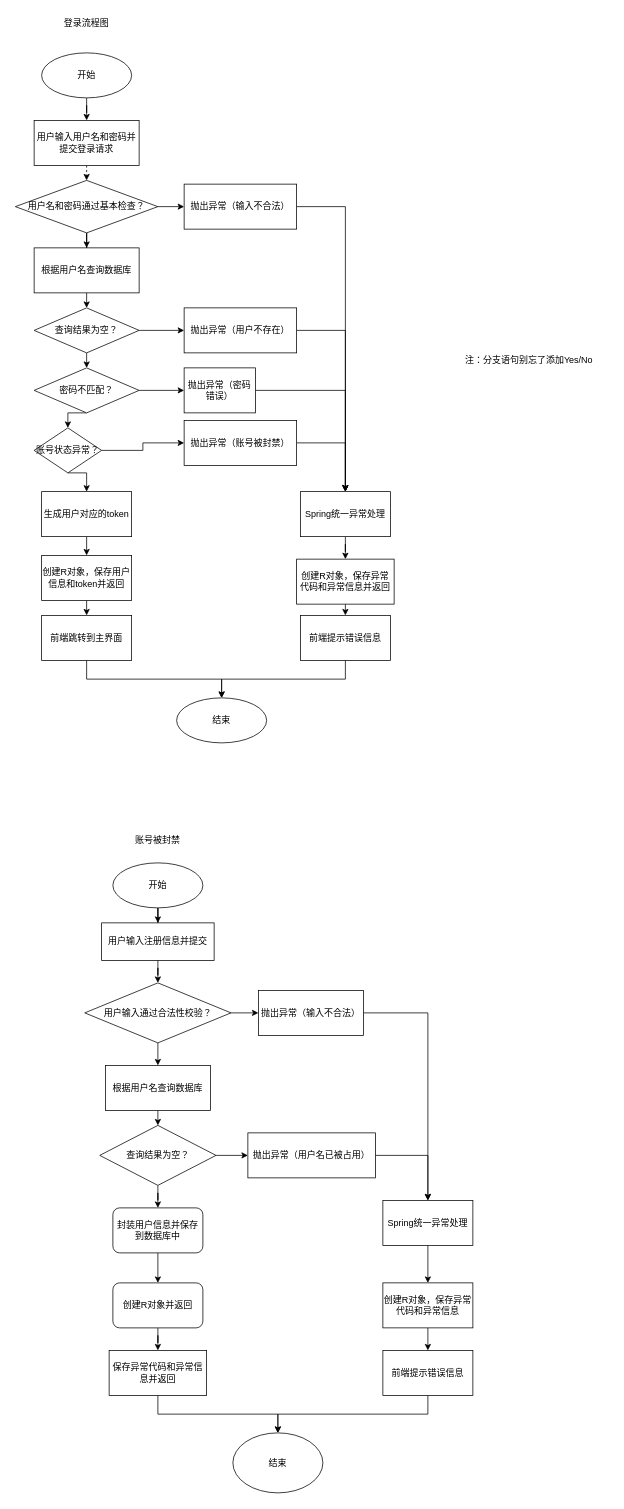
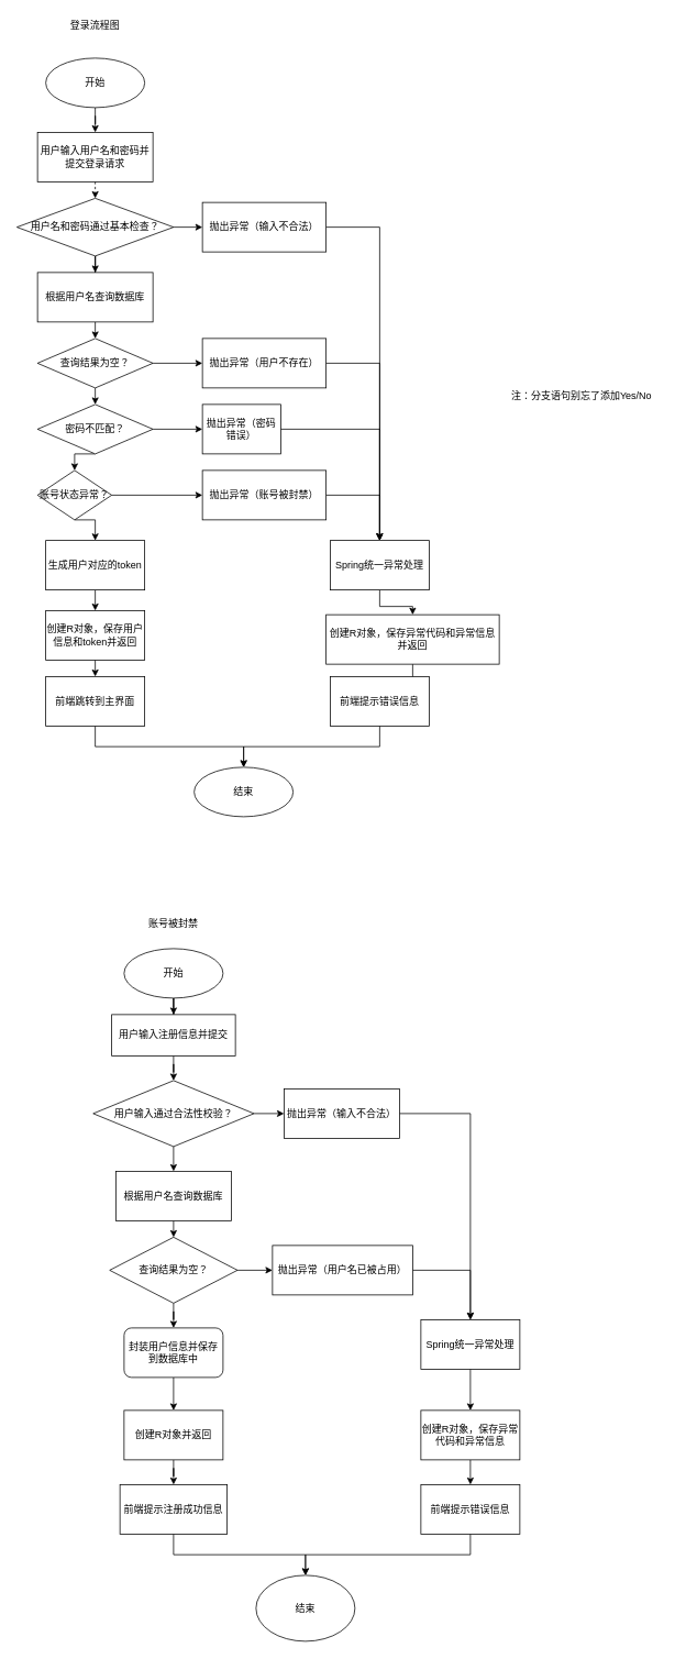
- <mxCell id="18" value="抛出异常（账号被封禁）" style="rounded=0;whiteSpace=wrap;html=1;" parent="1" vertex="1"><mxGeometry x="245" y="560" width="150" height="60" as="geometry" /></mxCell>
+ <mxCell id="18" value="抛出异常（账号被封禁）" style="rounded=0;whiteSpace=wrap;html=1;" parent="1" vertex="1"><mxGeometry x="245" y="570" width="150" height="60" as="geometry" /></mxCell>
- <mxCell id="32" value="创建R对象，保存异常代码和异常信息并返回" style="rounded=0;whiteSpace=wrap;html=1;" parent="1" vertex="1"><mxGeometry x="395" y="745" width="130" height="60" as="geometry" /></mxCell>
+ <mxCell id="32" value="创建R对象，保存异常代码和异常信息并返回" style="rounded=0;whiteSpace=wrap;html=1;" parent="1" vertex="1"><mxGeometry x="395" y="745" width="210" height="60" as="geometry" /></mxCell>
- <mxCell id="69" value="创建R对象并返回" style="whiteSpace=wrap;html=1;rounded=1;" parent="1" vertex="1"><mxGeometry x="150" y="1710" width="120" height="60" as="geometry" /></mxCell>
+ <mxCell id="69" value="创建R对象并返回" style="rounded=0;whiteSpace=wrap;html=1;" parent="1" vertex="1"><mxGeometry x="150" y="1710" width="120" height="60" as="geometry" /></mxCell>
- <mxCell id="71" value="保存异常代码和异常信息并返回" style="rounded=0;whiteSpace=wrap;html=1;" parent="1" vertex="1"><mxGeometry x="145" y="1800" width="130" height="60" as="geometry" /></mxCell>
+ <mxCell id="71" value="前端提示注册成功信息" style="rounded=0;whiteSpace=wrap;html=1;" parent="1" vertex="1"><mxGeometry x="145" y="1800" width="130" height="60" as="geometry" /></mxCell>
